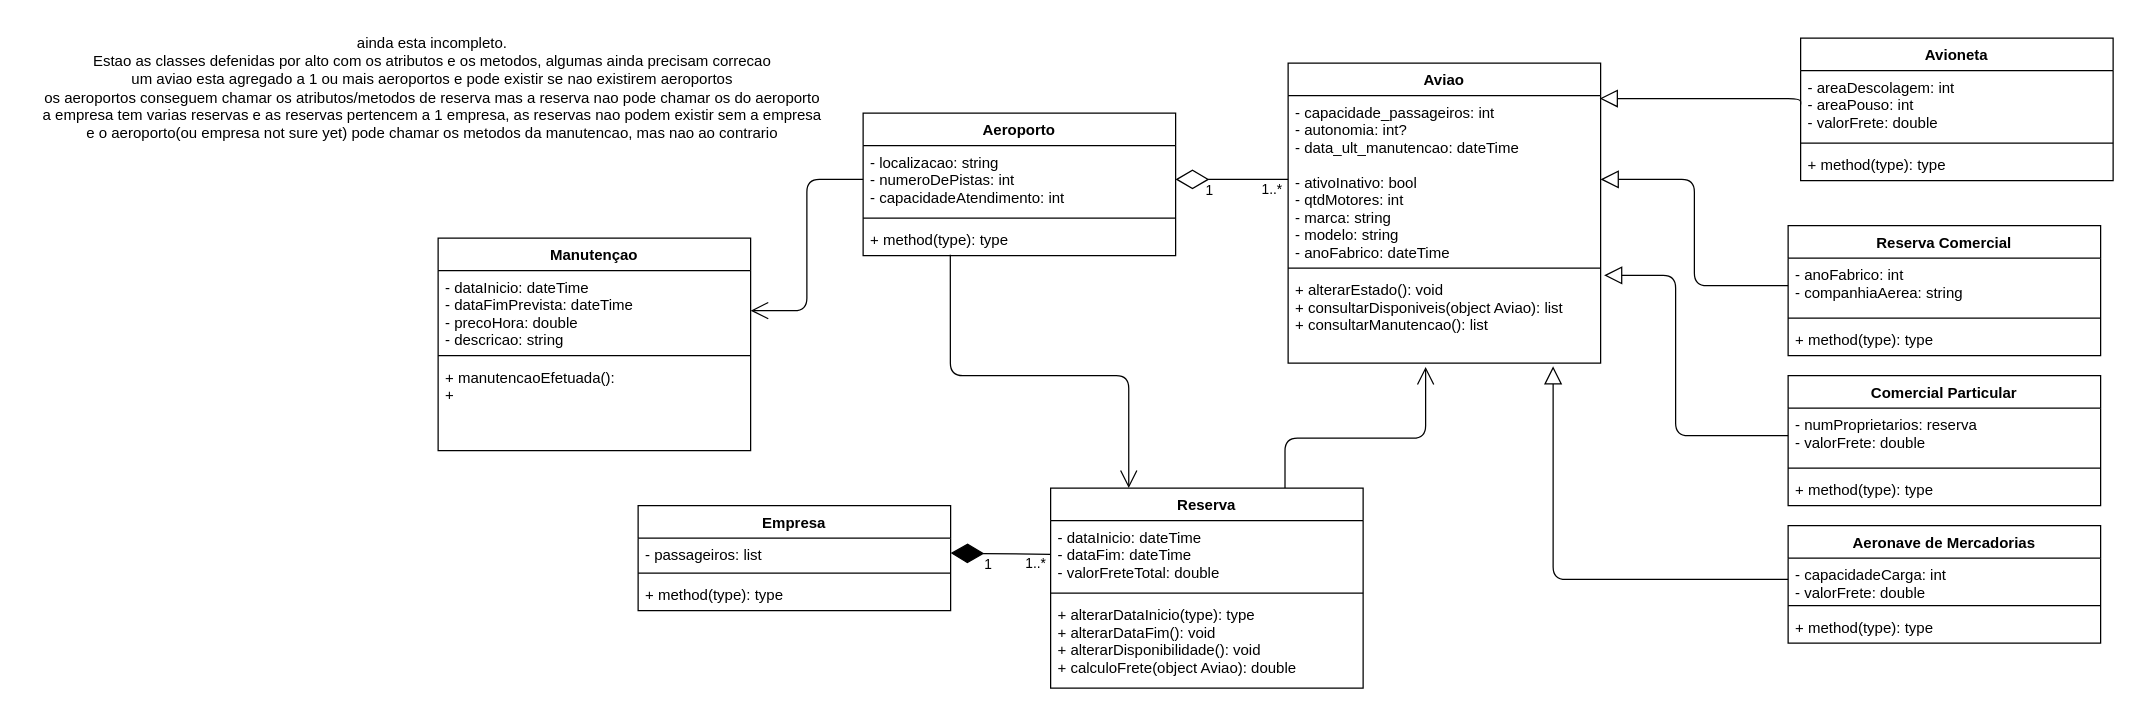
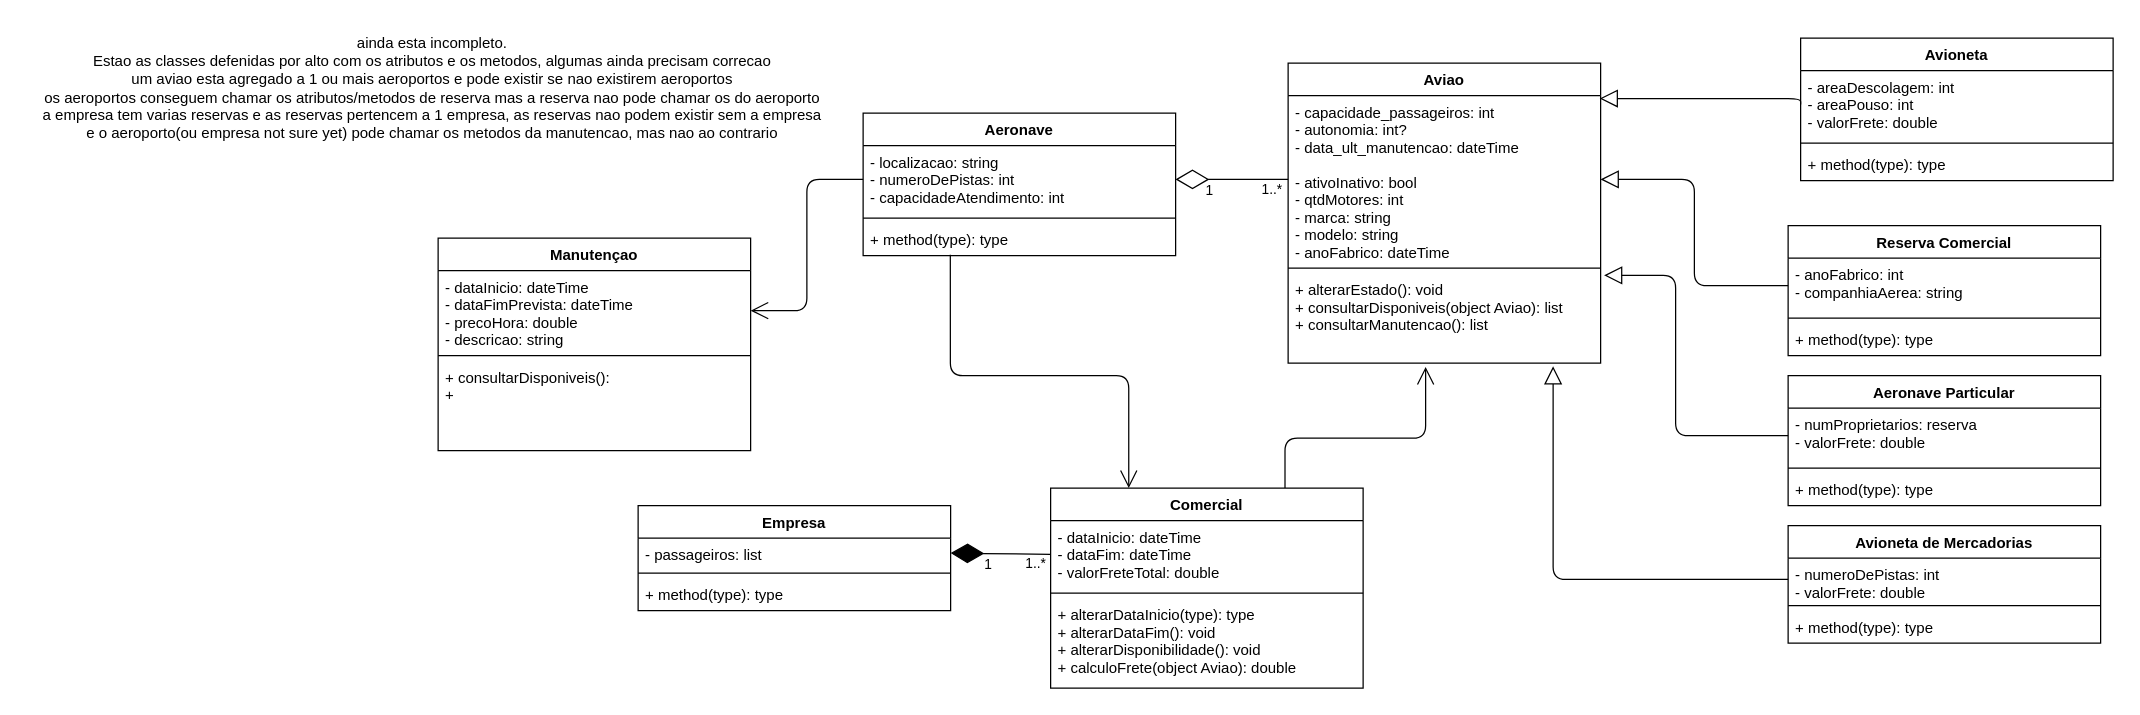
- <mxCell id="26" value="Aeroporto" style="swimlane;fontStyle=1;align=center;verticalAlign=top;childLayout=stackLayout;horizontal=1;startSize=26;horizontalStack=0;resizeParent=1;resizeParentMax=0;resizeLast=0;collapsible=1;marginBottom=0;" parent="1" vertex="1"><mxGeometry x="690" y="90" width="250" height="114" as="geometry" /></mxCell>
+ <mxCell id="26" value="Aeronave" style="swimlane;fontStyle=1;align=center;verticalAlign=top;childLayout=stackLayout;horizontal=1;startSize=26;horizontalStack=0;resizeParent=1;resizeParentMax=0;resizeLast=0;collapsible=1;marginBottom=0;" parent="1" vertex="1"><mxGeometry x="690" y="90" width="250" height="114" as="geometry" /></mxCell>
- <mxCell id="44" value="+ manutencaoEfetuada():&#10;+ " style="text;strokeColor=none;fillColor=none;align=left;verticalAlign=top;spacingLeft=4;spacingRight=4;overflow=hidden;rotatable=0;points=[[0,0.5],[1,0.5]];portConstraint=eastwest;" parent="41" vertex="1"><mxGeometry y="98" width="250" height="72" as="geometry" /></mxCell>
+ <mxCell id="44" value="+ consultarDisponiveis():&#10;+ " style="text;strokeColor=none;fillColor=none;align=left;verticalAlign=top;spacingLeft=4;spacingRight=4;overflow=hidden;rotatable=0;points=[[0,0.5],[1,0.5]];portConstraint=eastwest;" parent="41" vertex="1"><mxGeometry y="98" width="250" height="72" as="geometry" /></mxCell>
- <mxCell id="14" value="Comercial Particular" style="swimlane;fontStyle=1;align=center;verticalAlign=top;childLayout=stackLayout;horizontal=1;startSize=26;horizontalStack=0;resizeParent=1;resizeParentMax=0;resizeLast=0;collapsible=1;marginBottom=0;" parent="1" vertex="1"><mxGeometry x="1430" y="300" width="250" height="104" as="geometry" /></mxCell>
+ <mxCell id="14" value="Aeronave Particular" style="swimlane;fontStyle=1;align=center;verticalAlign=top;childLayout=stackLayout;horizontal=1;startSize=26;horizontalStack=0;resizeParent=1;resizeParentMax=0;resizeLast=0;collapsible=1;marginBottom=0;" parent="1" vertex="1"><mxGeometry x="1430" y="300" width="250" height="104" as="geometry" /></mxCell>
- <mxCell id="37" value="Reserva" style="swimlane;fontStyle=1;align=center;verticalAlign=top;childLayout=stackLayout;horizontal=1;startSize=26;horizontalStack=0;resizeParent=1;resizeParentMax=0;resizeLast=0;collapsible=1;marginBottom=0;" parent="1" vertex="1"><mxGeometry y="390" width="250" height="160" as="geometry" x="840" /></mxCell>
+ <mxCell id="37" value="Comercial" style="swimlane;fontStyle=1;align=center;verticalAlign=top;childLayout=stackLayout;horizontal=1;startSize=26;horizontalStack=0;resizeParent=1;resizeParentMax=0;resizeLast=0;collapsible=1;marginBottom=0;" parent="1" vertex="1"><mxGeometry y="390" width="250" height="160" as="geometry" x="840" /></mxCell>
- <mxCell id="18" value="Aeronave de Mercadorias" style="swimlane;fontStyle=1;align=center;verticalAlign=top;childLayout=stackLayout;horizontal=1;startSize=26;horizontalStack=0;resizeParent=1;resizeParentMax=0;resizeLast=0;collapsible=1;marginBottom=0;" parent="1" vertex="1"><mxGeometry x="1430" y="420" width="250" height="94" as="geometry" /></mxCell>
+ <mxCell id="18" value="Avioneta de Mercadorias" style="swimlane;fontStyle=1;align=center;verticalAlign=top;childLayout=stackLayout;horizontal=1;startSize=26;horizontalStack=0;resizeParent=1;resizeParentMax=0;resizeLast=0;collapsible=1;marginBottom=0;" parent="1" vertex="1"><mxGeometry x="1430" y="420" width="250" height="94" as="geometry" /></mxCell>
- <mxCell id="19" value="- capacidadeCarga: int&#10;- valorFrete: double" style="text;strokeColor=none;fillColor=none;align=left;verticalAlign=top;spacingLeft=4;spacingRight=4;overflow=hidden;rotatable=0;points=[[0,0.5],[1,0.5]];portConstraint=eastwest;" parent="18" vertex="1"><mxGeometry y="26" width="250" height="34" as="geometry" /></mxCell>
+ <mxCell id="19" value="- numeroDePistas: int&#10;- valorFrete: double" style="text;strokeColor=none;fillColor=none;align=left;verticalAlign=top;spacingLeft=4;spacingRight=4;overflow=hidden;rotatable=0;points=[[0,0.5],[1,0.5]];portConstraint=eastwest;" parent="18" vertex="1"><mxGeometry y="26" width="250" height="34" as="geometry" /></mxCell>
